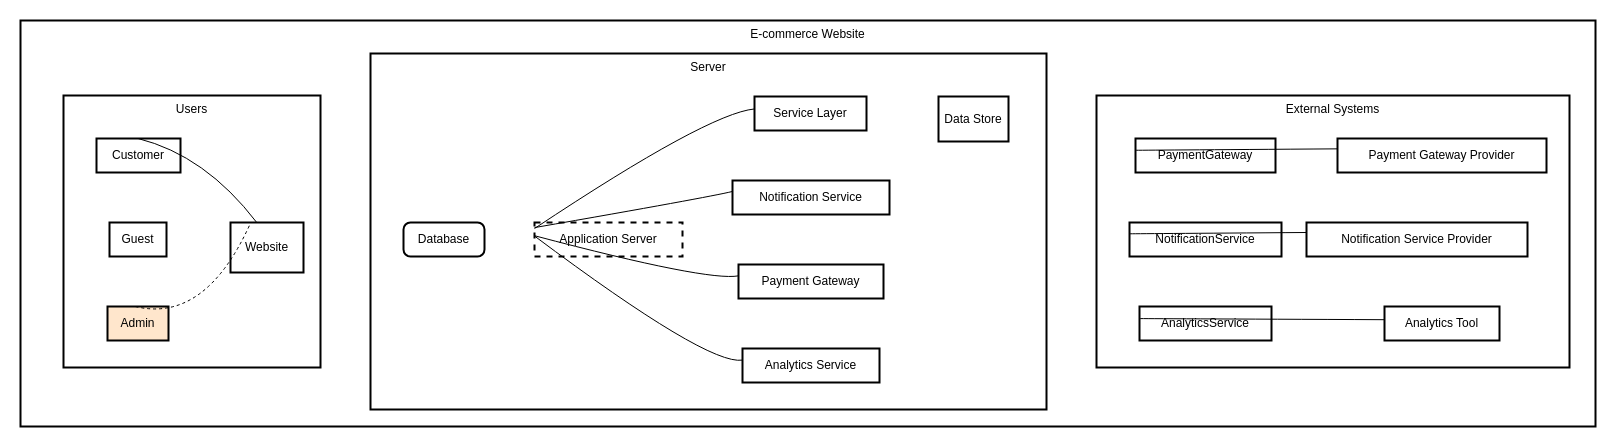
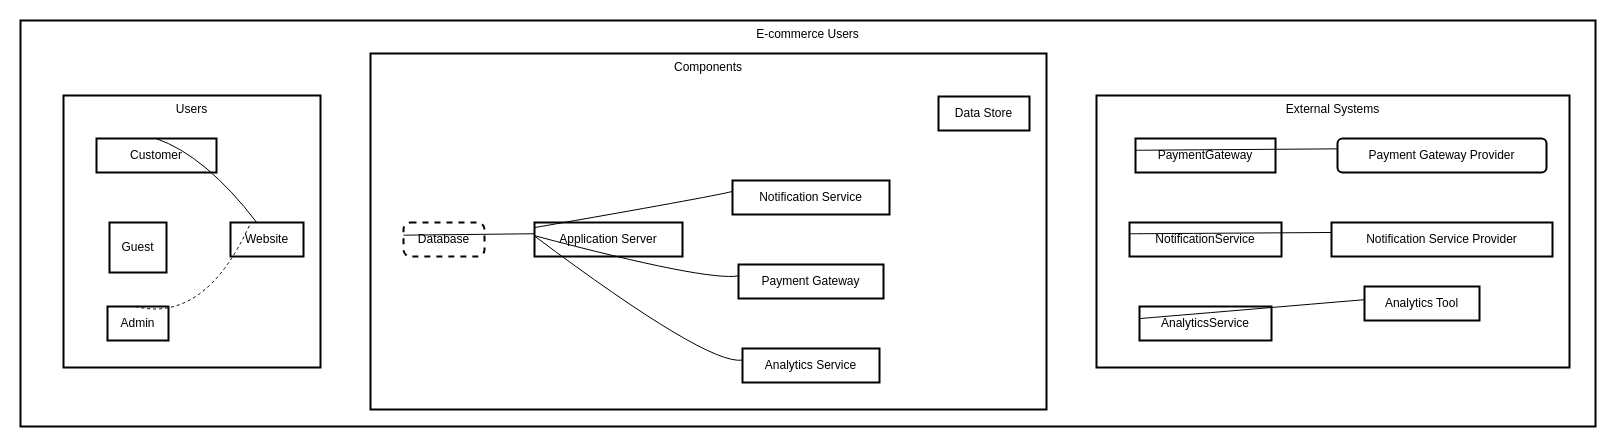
- <mxCell id="2" value="E-commerce Website" style="whiteSpace=wrap;strokeWidth=2;verticalAlign=top;" vertex="1" parent="1"><mxGeometry width="1575" height="406" as="geometry" x="20" y="20" /></mxCell>
+ <mxCell id="2" value="E-commerce Users" style="whiteSpace=wrap;strokeWidth=2;verticalAlign=top;" vertex="1" parent="1"><mxGeometry width="1575" height="406" as="geometry" x="20" y="20" /></mxCell>
- <mxCell id="10" value="Server" style="whiteSpace=wrap;strokeWidth=2;verticalAlign=top;" vertex="1" parent="2"><mxGeometry x="350" y="33" width="676" height="356" as="geometry" /></mxCell>
+ <mxCell id="10" value="Components" style="whiteSpace=wrap;strokeWidth=2;verticalAlign=top;" vertex="1" parent="2"><mxGeometry x="350" y="33" width="676" height="356" as="geometry" /></mxCell>
- <mxCell id="13" value="Service Layer" style="whiteSpace=wrap;strokeWidth=2;" vertex="1" parent="10"><mxGeometry x="384" y="43" width="112" height="34" as="geometry" /></mxCell>
- <mxCell id="14" value="Data Store" style="whiteSpace=wrap;strokeWidth=2;" vertex="1" parent="10"><mxGeometry x="568" y="43" width="70" height="45" as="geometry" /></mxCell>
+ <mxCell id="14" value="Data Store" style="whiteSpace=wrap;strokeWidth=2;" vertex="1" parent="10"><mxGeometry x="568" y="43" width="91" height="34" as="geometry" /></mxCell>
- <mxCell id="5" value="Customer" style="whiteSpace=wrap;strokeWidth=2;" vertex="1" parent="3"><mxGeometry x="33" y="43" width="84" height="34" as="geometry" /></mxCell>
+ <mxCell id="5" value="Customer" style="whiteSpace=wrap;strokeWidth=2;" vertex="1" parent="3"><mxGeometry x="33" y="43" width="120" height="34" as="geometry" /></mxCell>
- <mxCell id="24" value="Payment Gateway Provider" style="whiteSpace=wrap;strokeWidth=2;" vertex="1" parent="23"><mxGeometry x="241" y="43" width="209" height="34" as="geometry" /></mxCell>
+ <mxCell id="24" value="Payment Gateway Provider" style="whiteSpace=wrap;strokeWidth=2;rounded=1;" vertex="1" parent="23"><mxGeometry x="241" y="43" width="209" height="34" as="geometry" /></mxCell>
- <mxCell id="19" value="" style="curved=1;startArrow=none;endArrow=none;exitX=-1.78;exitY=-0.97;entryX=-3.12;entryY=-0.47;" edge="1" parent="10" source="11" target="13"><mxGeometry relative="1" as="geometry"><Array as="points"><mxPoint x="337" y="60" /></Array></mxGeometry></mxCell>
+ <mxCell id="18" value="" style="curved=1;startArrow=none;endArrow=none;exitX=-3.32;exitY=-0.47;entryX=-2.37;entryY=-0.47;" edge="1" parent="10" source="12" target="11"><mxGeometry relative="1" as="geometry"><Array as="points" /></mxGeometry></mxCell>
- <mxCell id="6" value="Guest" style="whiteSpace=wrap;strokeWidth=2;" vertex="1" parent="3"><mxGeometry x="46" y="127" width="57" height="34" as="geometry" /></mxCell>
+ <mxCell id="6" value="Guest" style="whiteSpace=wrap;strokeWidth=2;" vertex="1" parent="3"><mxGeometry x="46" y="127" width="57" height="50" as="geometry" /></mxCell>
- <mxCell id="12" value="Database" style="rounded=1;absoluteArcSize=1;arcSize=14;whiteSpace=wrap;strokeWidth=2;" vertex="1" parent="10"><mxGeometry x="33" y="169" width="81" height="34" as="geometry" /></mxCell>
+ <mxCell id="12" value="Database" style="rounded=1;absoluteArcSize=1;arcSize=14;whiteSpace=wrap;strokeWidth=2;dashed=1;" vertex="1" parent="10"><mxGeometry x="33" y="169" width="81" height="34" as="geometry" /></mxCell>
- <mxCell id="11" value="Application Server" style="whiteSpace=wrap;strokeWidth=2;dashed=1;" vertex="1" parent="10"><mxGeometry x="164" y="169" width="148" height="34" as="geometry" /></mxCell>
+ <mxCell id="11" value="Application Server" style="whiteSpace=wrap;strokeWidth=2;" vertex="1" parent="10"><mxGeometry x="164" y="169" width="148" height="34" as="geometry" /></mxCell>
- <mxCell id="27" value="Notification Service Provider" style="whiteSpace=wrap;strokeWidth=2;" vertex="1" parent="23"><mxGeometry x="210" y="127" width="221" height="34" as="geometry" /></mxCell>
+ <mxCell id="27" value="Notification Service Provider" style="whiteSpace=wrap;strokeWidth=2;" vertex="1" parent="23"><mxGeometry x="235" y="127" width="221" height="34" as="geometry" /></mxCell>
- <mxCell id="4" value="Website" style="whiteSpace=wrap;strokeWidth=2;" vertex="1" parent="3"><mxGeometry x="167" y="127" width="73" height="50" as="geometry" /></mxCell>
+ <mxCell id="4" value="Website" style="whiteSpace=wrap;strokeWidth=2;" vertex="1" parent="3"><mxGeometry x="167" y="127" width="73" height="34" as="geometry" /></mxCell>
- <mxCell id="7" value="Admin" style="whiteSpace=wrap;strokeWidth=2;fillColor=#ffe6cc;" vertex="1" parent="3"><mxGeometry x="44" y="211" width="61" height="34" as="geometry" /></mxCell>
+ <mxCell id="7" value="Admin" style="whiteSpace=wrap;strokeWidth=2;" vertex="1" parent="3"><mxGeometry x="44" y="211" width="61" height="34" as="geometry" /></mxCell>
- <mxCell id="29" value="Analytics Tool" style="whiteSpace=wrap;strokeWidth=2;" vertex="1" parent="23"><mxGeometry x="288" y="211" width="115" height="34" as="geometry" /></mxCell>
+ <mxCell id="29" value="Analytics Tool" style="whiteSpace=wrap;strokeWidth=2;" vertex="1" parent="23"><mxGeometry x="268" y="191" width="115" height="34" as="geometry" /></mxCell>
